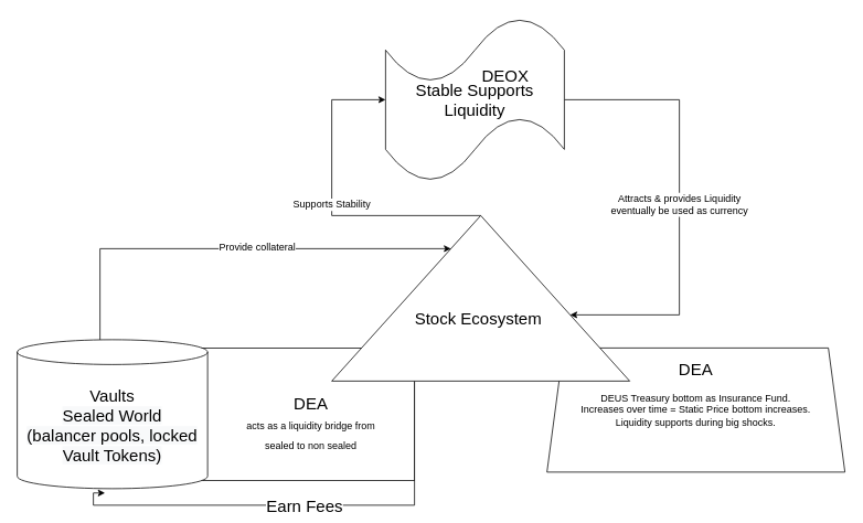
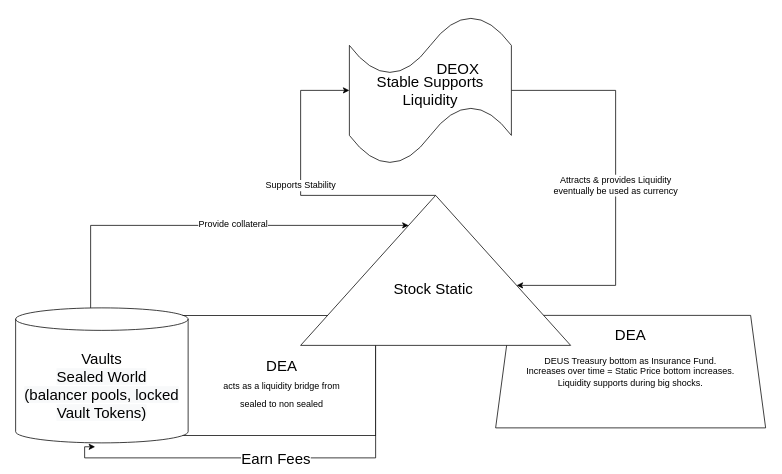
- <mxCell id="13" value="&lt;font style=&quot;font-size: 20px&quot;&gt;&lt;br&gt;&lt;br&gt;Stock Ecosystem&amp;nbsp;&lt;/font&gt;" style="triangle;whiteSpace=wrap;html=1;direction=north;" vertex="1" parent="1"><mxGeometry x="400" y="260" width="360" height="200" as="geometry" /></mxCell>
+ <mxCell id="13" value="&lt;font style=&quot;font-size: 20px&quot;&gt;&lt;br&gt;&lt;br&gt;Stock Static&amp;nbsp;&lt;/font&gt;" style="triangle;whiteSpace=wrap;html=1;direction=north;" vertex="1" parent="1"><mxGeometry x="400" y="260" width="360" height="200" as="geometry" /></mxCell>
